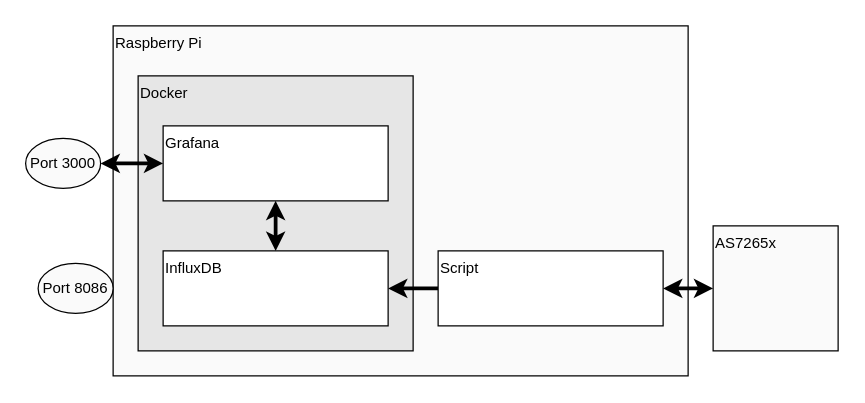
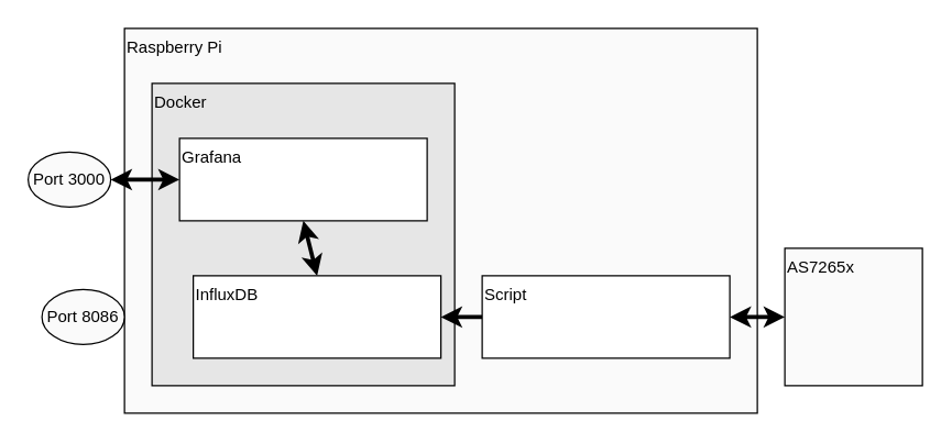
- <mxCell id="7" value="InfluxDB" style="rounded=0;whiteSpace=wrap;html=1;align=left;verticalAlign=top;" parent="1" vertex="1"><mxGeometry x="130" y="200" width="180" height="60" as="geometry" /></mxCell>
+ <mxCell id="7" value="InfluxDB" style="rounded=0;whiteSpace=wrap;html=1;align=left;verticalAlign=top;" parent="1" vertex="1"><mxGeometry x="140" y="200" width="180" height="60" as="geometry" /></mxCell>
